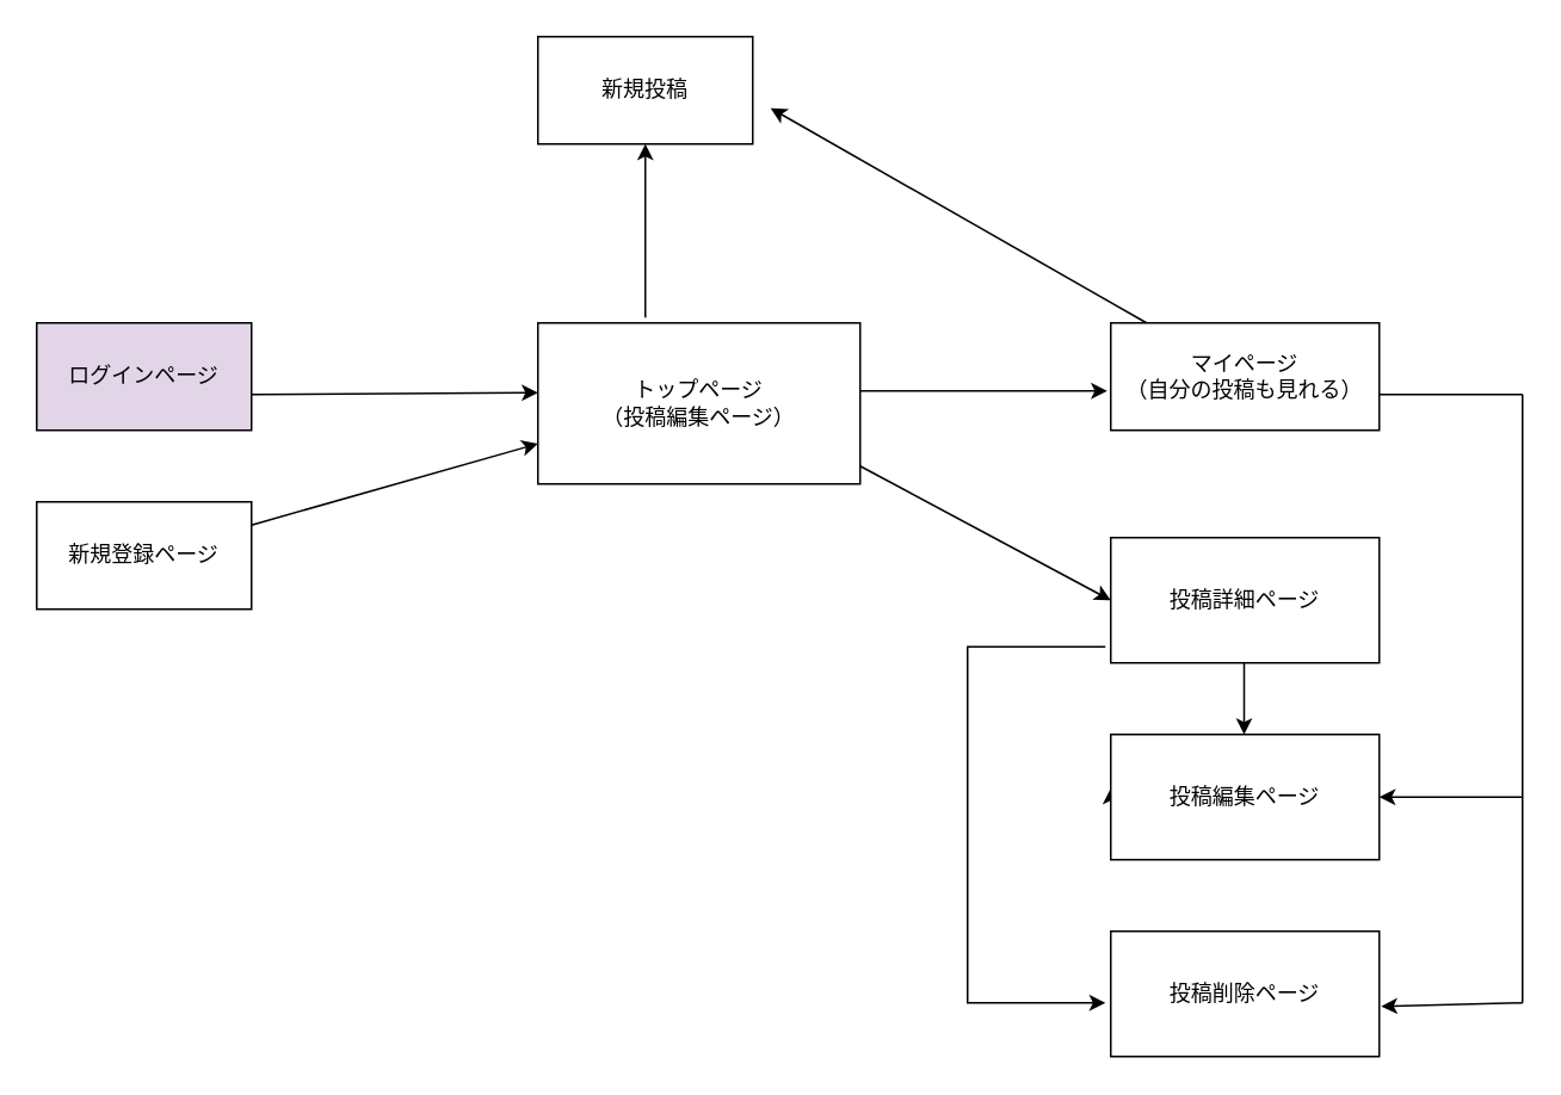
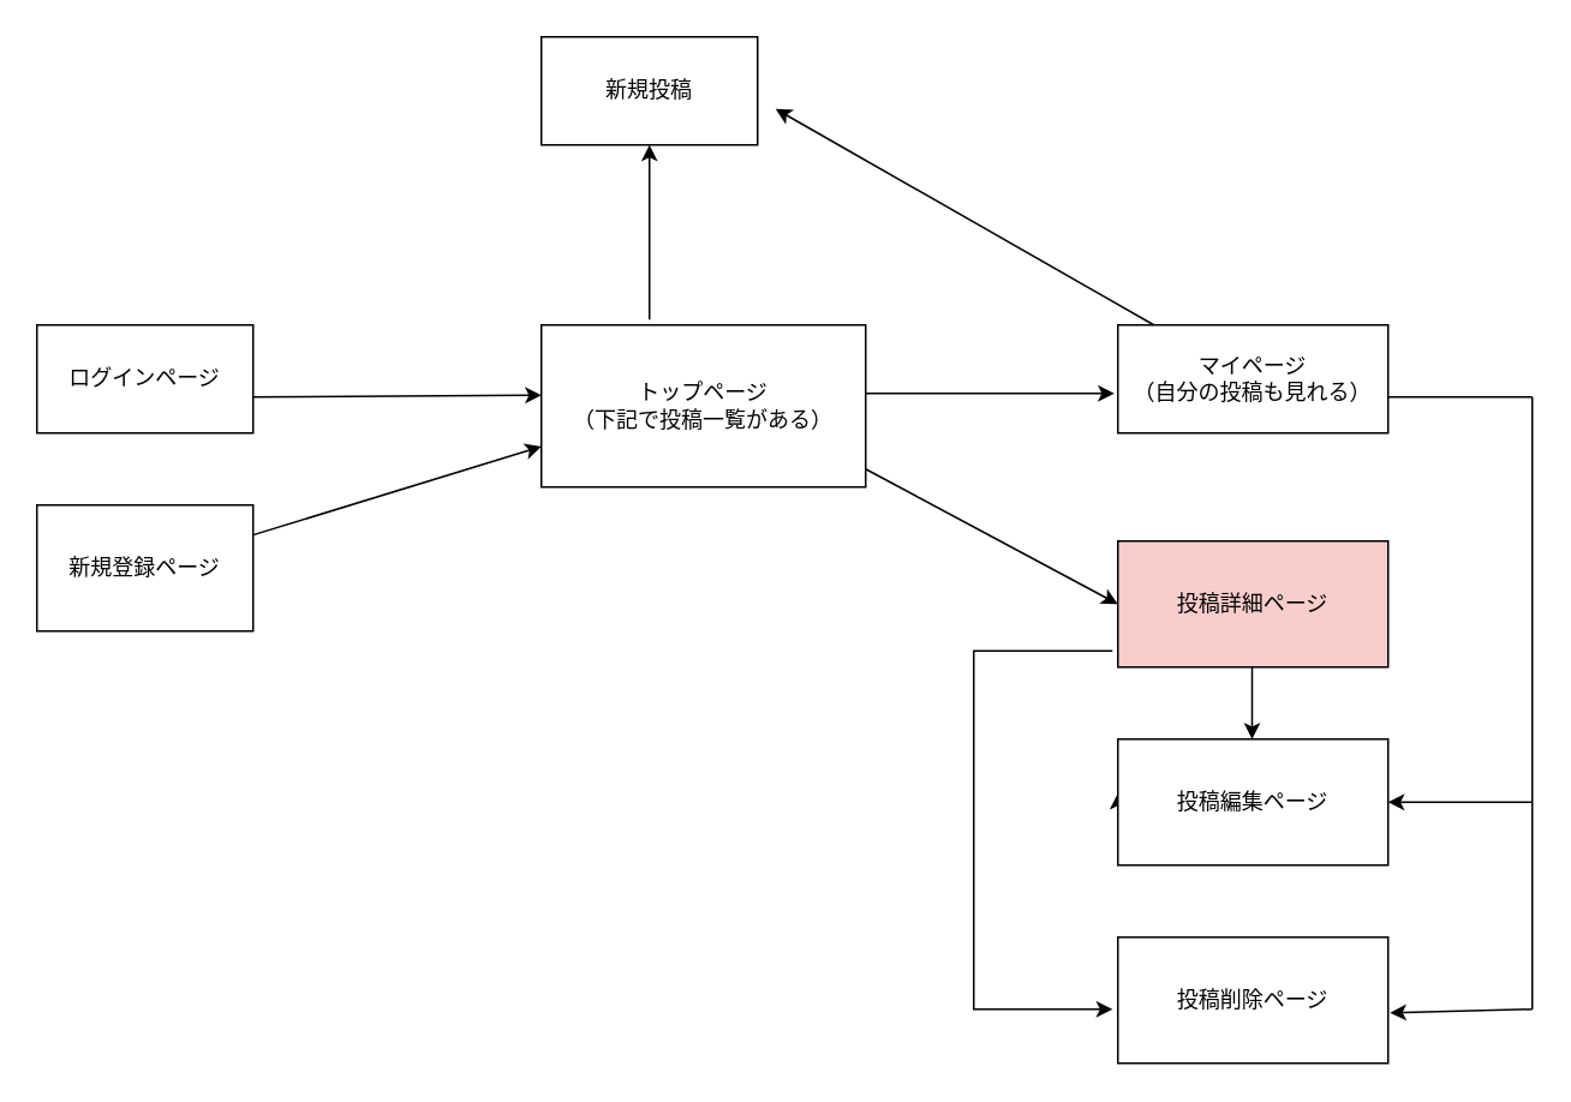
- <mxCell id="3" value="ログインページ" style="rounded=0;whiteSpace=wrap;html=1;fillColor=#e1d5e7;" vertex="1" parent="1"><mxGeometry x="20" y="180" width="120" height="60" as="geometry" /></mxCell>
+ <mxCell id="3" value="ログインページ" style="rounded=0;whiteSpace=wrap;html=1;" vertex="1" parent="1"><mxGeometry x="20" y="180" width="120" height="60" as="geometry" /></mxCell>
- <mxCell id="2" value="トップページ&lt;br&gt;（投稿編集ページ）" style="rounded=0;whiteSpace=wrap;html=1;" vertex="1" parent="1"><mxGeometry x="300" y="180" width="180" height="90" as="geometry" /></mxCell>
+ <mxCell id="2" value="トップページ&lt;br&gt;（下記で投稿一覧がある）" style="rounded=0;whiteSpace=wrap;html=1;" vertex="1" parent="1"><mxGeometry x="300" y="180" width="180" height="90" as="geometry" /></mxCell>
- <mxCell id="4" value="新規登録ページ" style="rounded=0;whiteSpace=wrap;html=1;" vertex="1" parent="1"><mxGeometry x="20" y="280" width="120" height="60" as="geometry" /></mxCell>
+ <mxCell id="4" value="新規登録ページ" style="rounded=0;whiteSpace=wrap;html=1;" vertex="1" parent="1"><mxGeometry x="20" y="280" width="120" height="70" as="geometry" /></mxCell>
- <mxCell id="7" value="投稿詳細ページ" style="rounded=0;whiteSpace=wrap;html=1;" vertex="1" parent="1"><mxGeometry x="620" y="300" width="150" height="70" as="geometry" /></mxCell>
+ <mxCell id="7" value="投稿詳細ページ" style="rounded=0;whiteSpace=wrap;html=1;fillColor=#f8cecc;" vertex="1" parent="1"><mxGeometry x="620" y="300" width="150" height="70" as="geometry" /></mxCell>
